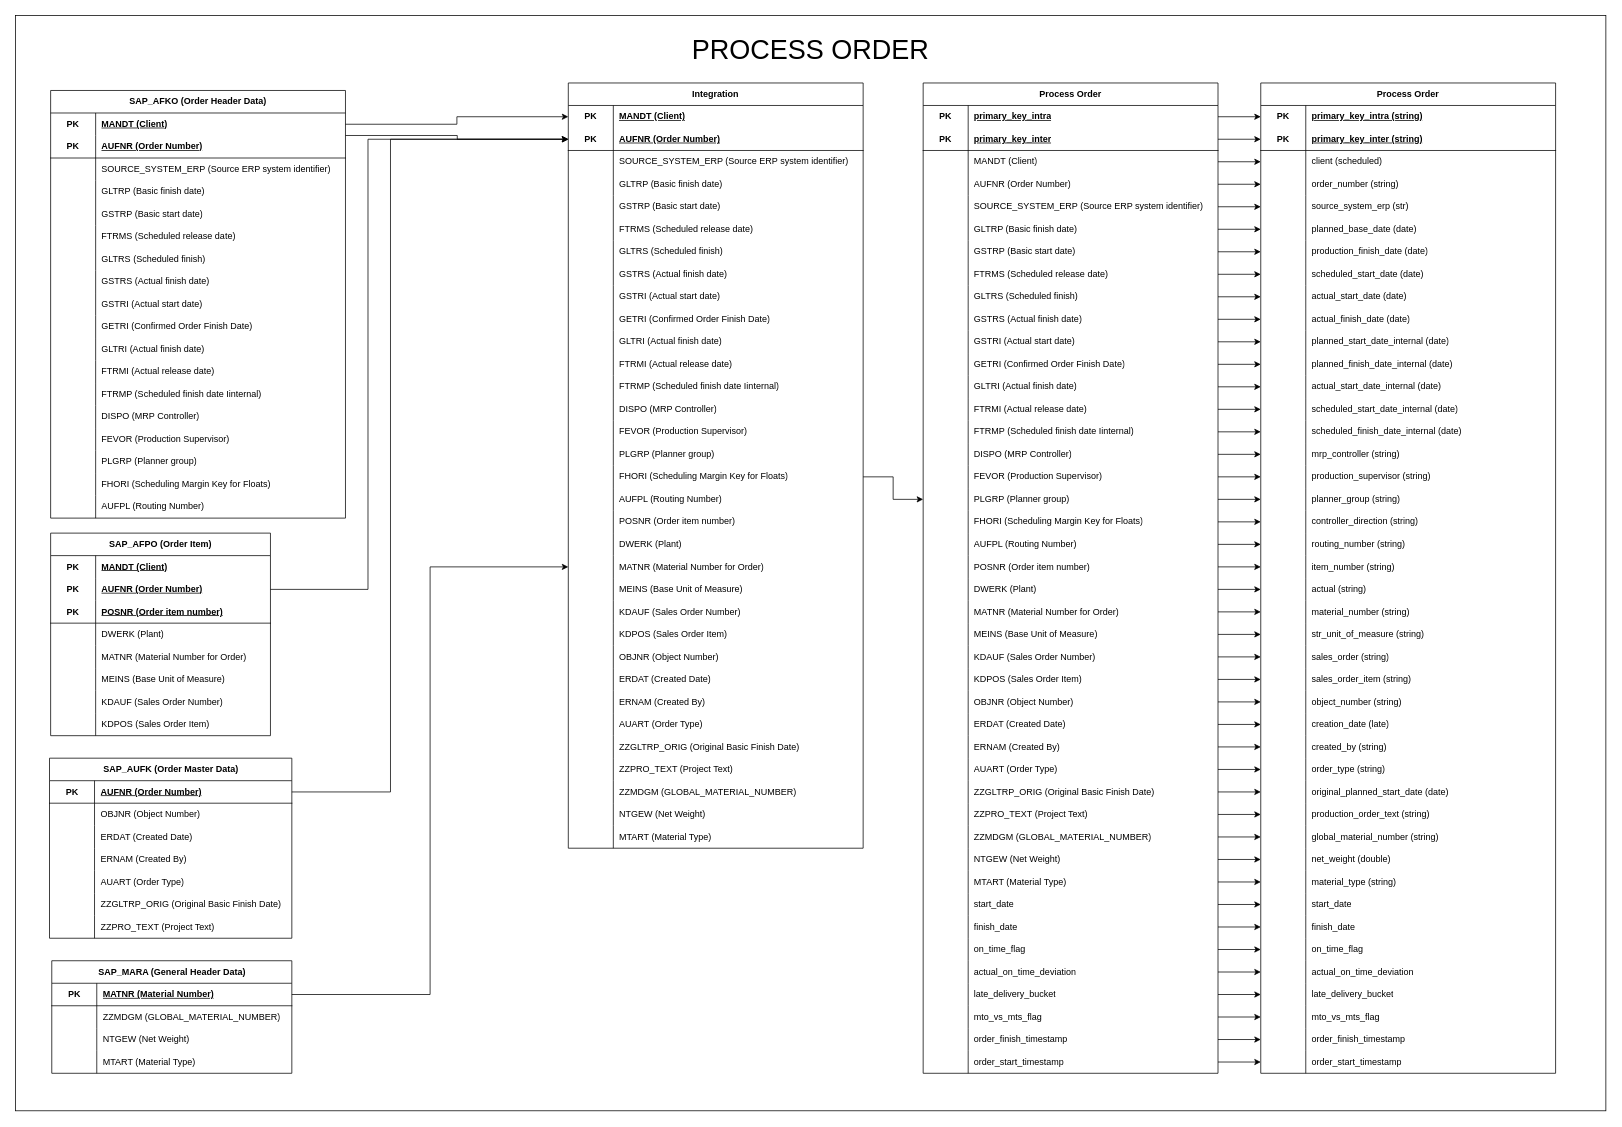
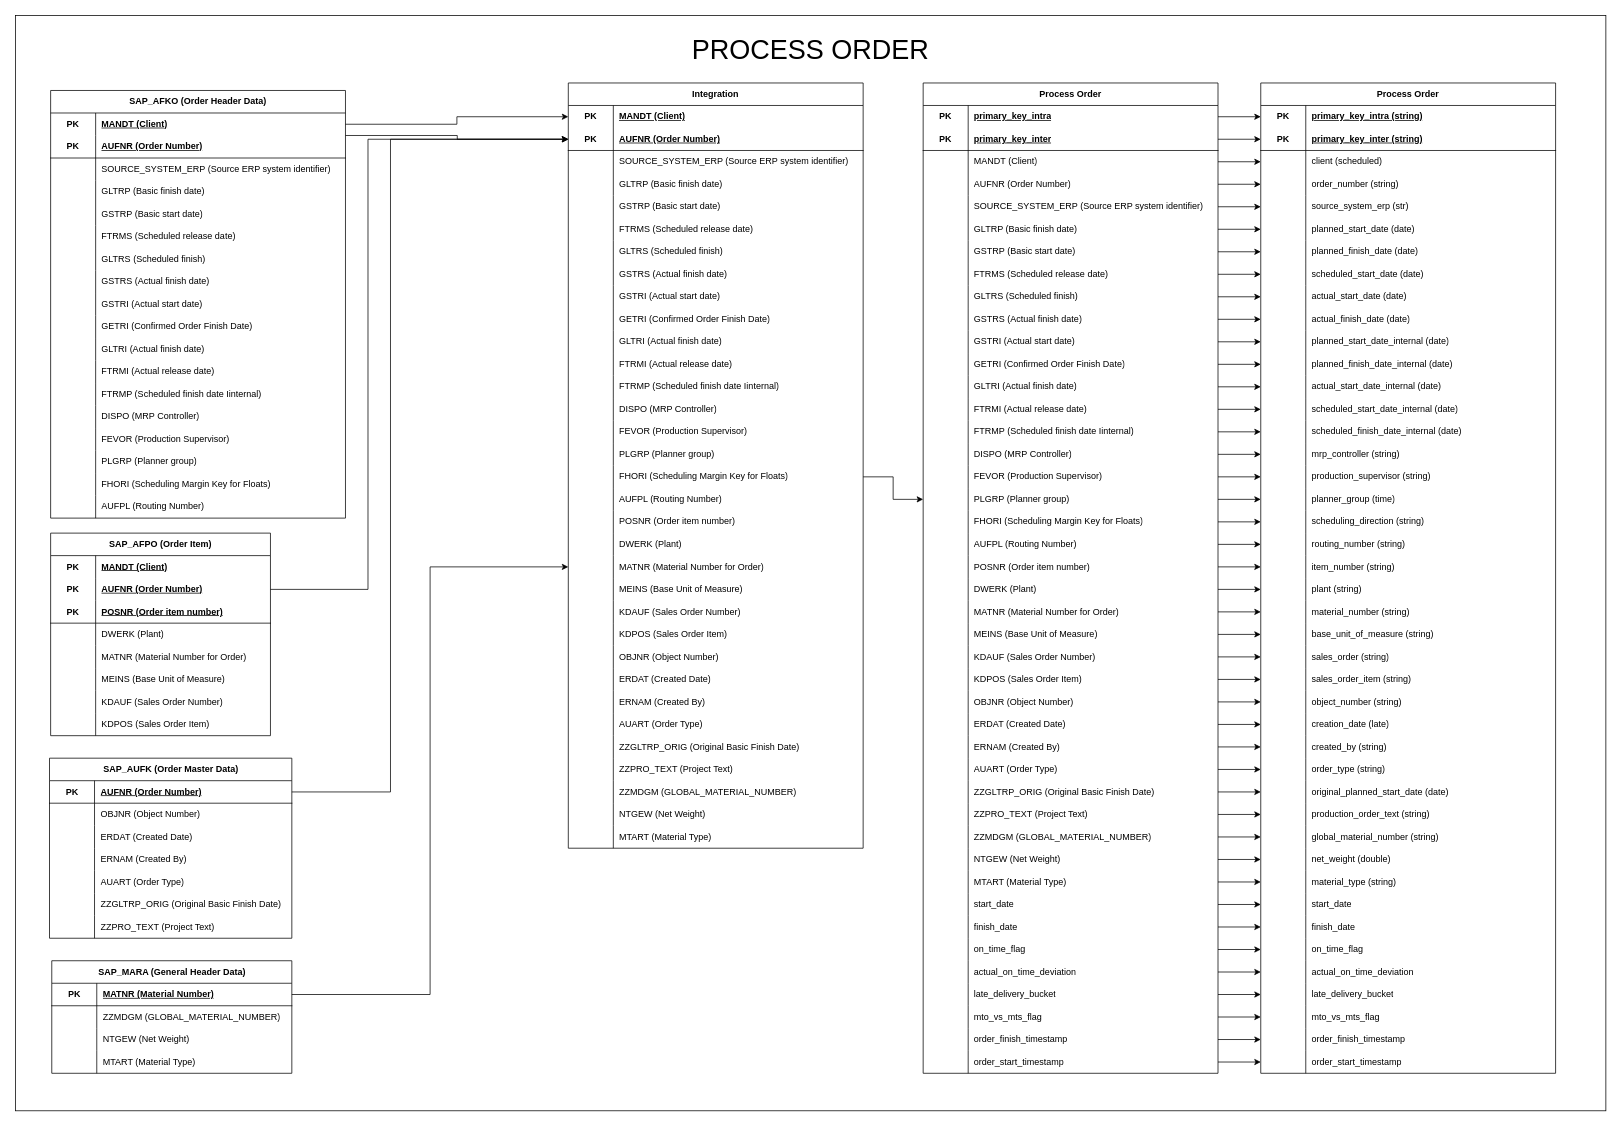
- <mxCell id="373" value="planned_base_date (date)" style="shape=partialRectangle;connectable=0;fillColor=none;top=0;left=0;bottom=0;right=0;align=left;spacingLeft=6;overflow=hidden;html=1;whiteSpace=wrap;" vertex="1" parent="371"><mxGeometry x="60" width="333" height="30" as="geometry"><mxRectangle width="333" height="30" as="alternateBounds" /></mxGeometry></mxCell>
+ <mxCell id="373" value="planned_start_date (date)" style="shape=partialRectangle;connectable=0;fillColor=none;top=0;left=0;bottom=0;right=0;align=left;spacingLeft=6;overflow=hidden;html=1;whiteSpace=wrap;" vertex="1" parent="371"><mxGeometry x="60" width="333" height="30" as="geometry"><mxRectangle width="333" height="30" as="alternateBounds" /></mxGeometry></mxCell>
- <mxCell id="376" value="production_finish_date (date)" style="shape=partialRectangle;connectable=0;fillColor=none;top=0;left=0;bottom=0;right=0;align=left;spacingLeft=6;overflow=hidden;html=1;whiteSpace=wrap;" vertex="1" parent="374"><mxGeometry x="60" width="333" height="30" as="geometry"><mxRectangle width="333" height="30" as="alternateBounds" /></mxGeometry></mxCell>
+ <mxCell id="376" value="planned_finish_date (date)" style="shape=partialRectangle;connectable=0;fillColor=none;top=0;left=0;bottom=0;right=0;align=left;spacingLeft=6;overflow=hidden;html=1;whiteSpace=wrap;" vertex="1" parent="374"><mxGeometry x="60" width="333" height="30" as="geometry"><mxRectangle width="333" height="30" as="alternateBounds" /></mxGeometry></mxCell>
- <mxCell id="409" value="planner_group (string)" style="shape=partialRectangle;connectable=0;fillColor=none;top=0;left=0;bottom=0;right=0;align=left;spacingLeft=6;overflow=hidden;html=1;whiteSpace=wrap;" vertex="1" parent="407"><mxGeometry x="60" width="333" height="30" as="geometry"><mxRectangle width="333" height="30" as="alternateBounds" /></mxGeometry></mxCell>
+ <mxCell id="409" value="planner_group (time)" style="shape=partialRectangle;connectable=0;fillColor=none;top=0;left=0;bottom=0;right=0;align=left;spacingLeft=6;overflow=hidden;html=1;whiteSpace=wrap;" vertex="1" parent="407"><mxGeometry x="60" width="333" height="30" as="geometry"><mxRectangle width="333" height="30" as="alternateBounds" /></mxGeometry></mxCell>
- <mxCell id="412" value="controller_direction (string)" style="shape=partialRectangle;connectable=0;fillColor=none;top=0;left=0;bottom=0;right=0;align=left;spacingLeft=6;overflow=hidden;html=1;whiteSpace=wrap;" vertex="1" parent="410"><mxGeometry x="60" width="333" height="30" as="geometry"><mxRectangle width="333" height="30" as="alternateBounds" /></mxGeometry></mxCell>
+ <mxCell id="412" value="scheduling_direction (string)" style="shape=partialRectangle;connectable=0;fillColor=none;top=0;left=0;bottom=0;right=0;align=left;spacingLeft=6;overflow=hidden;html=1;whiteSpace=wrap;" vertex="1" parent="410"><mxGeometry x="60" width="333" height="30" as="geometry"><mxRectangle width="333" height="30" as="alternateBounds" /></mxGeometry></mxCell>
- <mxCell id="421" value="actual (string)" style="shape=partialRectangle;connectable=0;fillColor=none;top=0;left=0;bottom=0;right=0;align=left;spacingLeft=6;overflow=hidden;html=1;whiteSpace=wrap;" vertex="1" parent="419"><mxGeometry x="60" width="333" height="30" as="geometry"><mxRectangle width="333" height="30" as="alternateBounds" /></mxGeometry></mxCell>
+ <mxCell id="421" value="plant (string)" style="shape=partialRectangle;connectable=0;fillColor=none;top=0;left=0;bottom=0;right=0;align=left;spacingLeft=6;overflow=hidden;html=1;whiteSpace=wrap;" vertex="1" parent="419"><mxGeometry x="60" width="333" height="30" as="geometry"><mxRectangle width="333" height="30" as="alternateBounds" /></mxGeometry></mxCell>
- <mxCell id="427" value="str_unit_of_measure (string)" style="shape=partialRectangle;connectable=0;fillColor=none;top=0;left=0;bottom=0;right=0;align=left;spacingLeft=6;overflow=hidden;html=1;whiteSpace=wrap;" vertex="1" parent="425"><mxGeometry x="60" width="333" height="30" as="geometry"><mxRectangle width="333" height="30" as="alternateBounds" /></mxGeometry></mxCell>
+ <mxCell id="427" value="base_unit_of_measure (string)" style="shape=partialRectangle;connectable=0;fillColor=none;top=0;left=0;bottom=0;right=0;align=left;spacingLeft=6;overflow=hidden;html=1;whiteSpace=wrap;" vertex="1" parent="425"><mxGeometry x="60" width="333" height="30" as="geometry"><mxRectangle width="333" height="30" as="alternateBounds" /></mxGeometry></mxCell>
